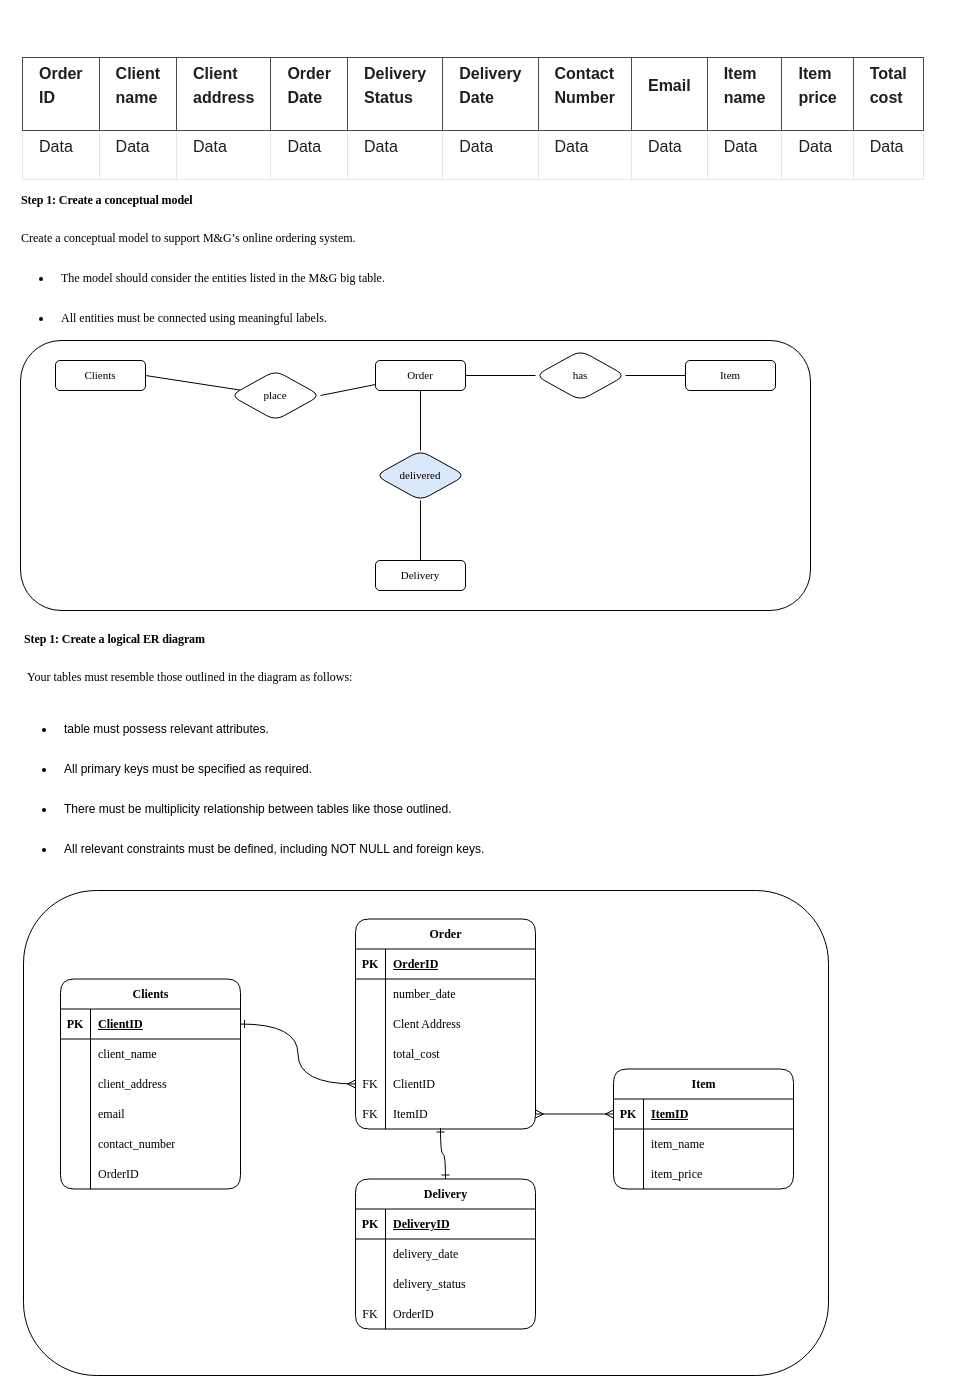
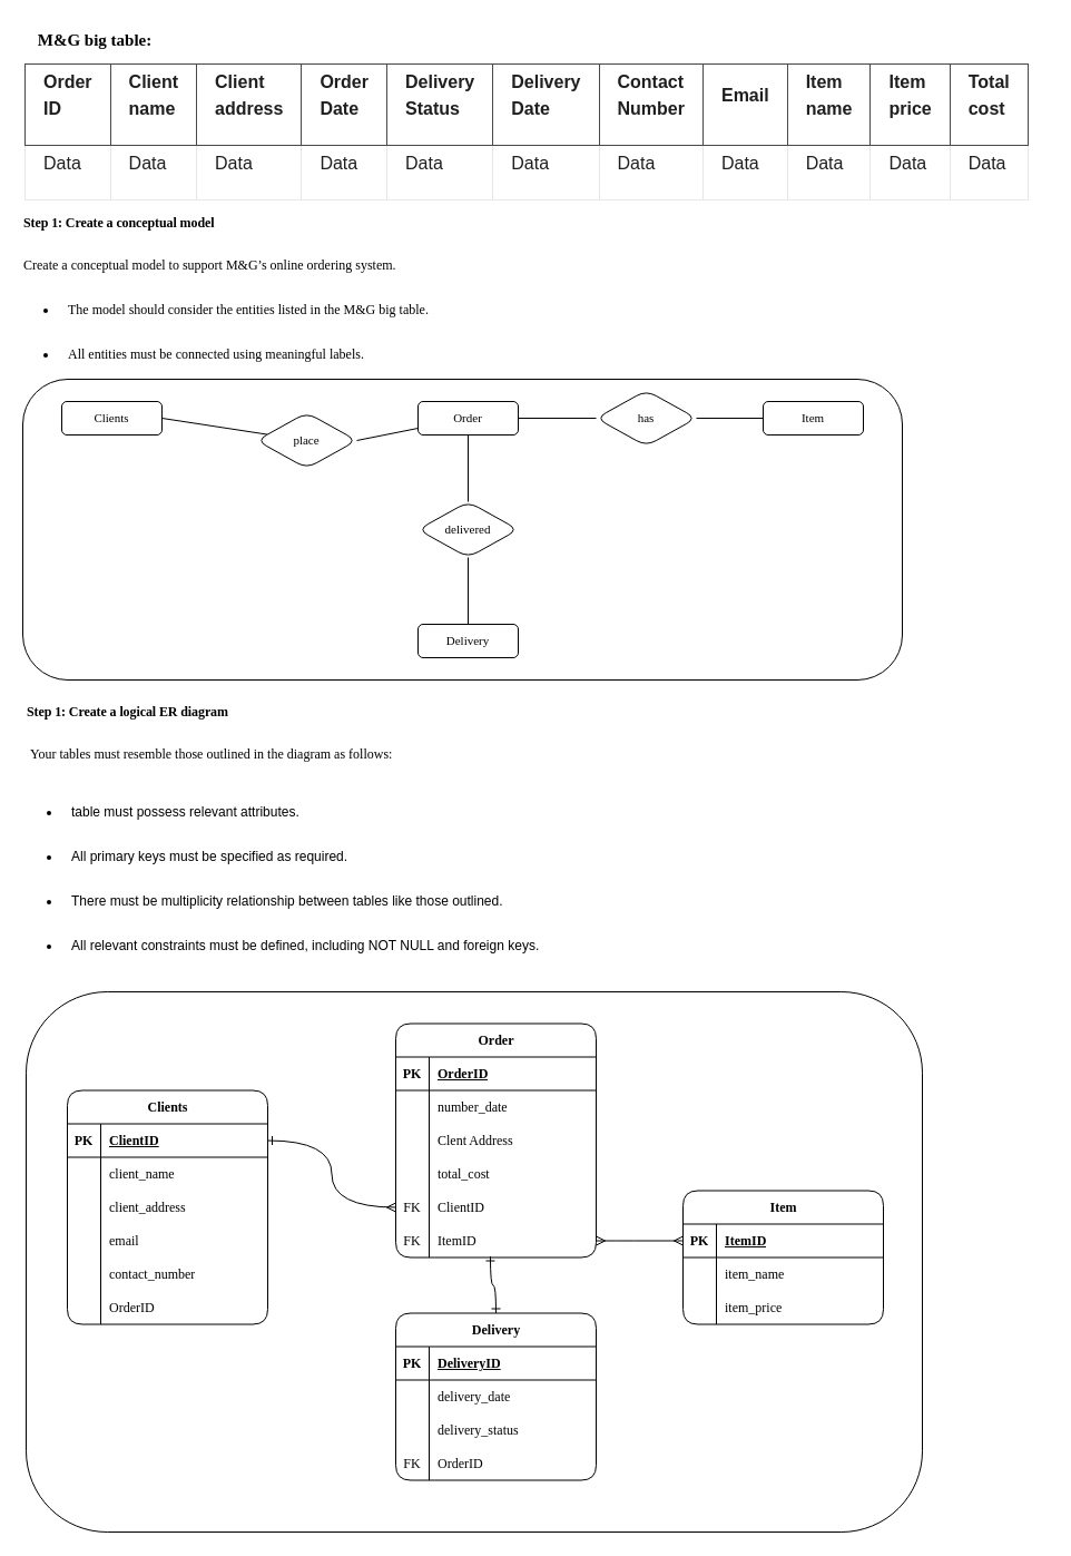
+ <mxCell id="11" value="M&amp;amp;G big table:" style="text;html=1;strokeColor=none;fillColor=none;align=center;verticalAlign=middle;whiteSpace=wrap;rounded=0;fontSize=15;fontFamily=Verdana;fontColor=default;fontStyle=1" vertex="1" parent="1"><mxGeometry x="20" y="20" width="130" height="30" as="geometry" /></mxCell>
- <mxCell id="19" value="delivered" style="rhombus;whiteSpace=wrap;html=1;rounded=1;shadow=0;glass=0;labelBackgroundColor=none;sketch=0;fontFamily=Verdana;fontSize=11;fontColor=default;fillColor=#dae8fc;" vertex="1" parent="1"><mxGeometry x="375" y="450" width="90" height="50" as="geometry" /></mxCell>
+ <mxCell id="19" value="delivered" style="rhombus;whiteSpace=wrap;html=1;rounded=1;shadow=0;glass=0;labelBackgroundColor=none;sketch=0;fontFamily=Verdana;fontSize=11;fontColor=default;" vertex="1" parent="1"><mxGeometry x="375" y="450" width="90" height="50" as="geometry" /></mxCell>
